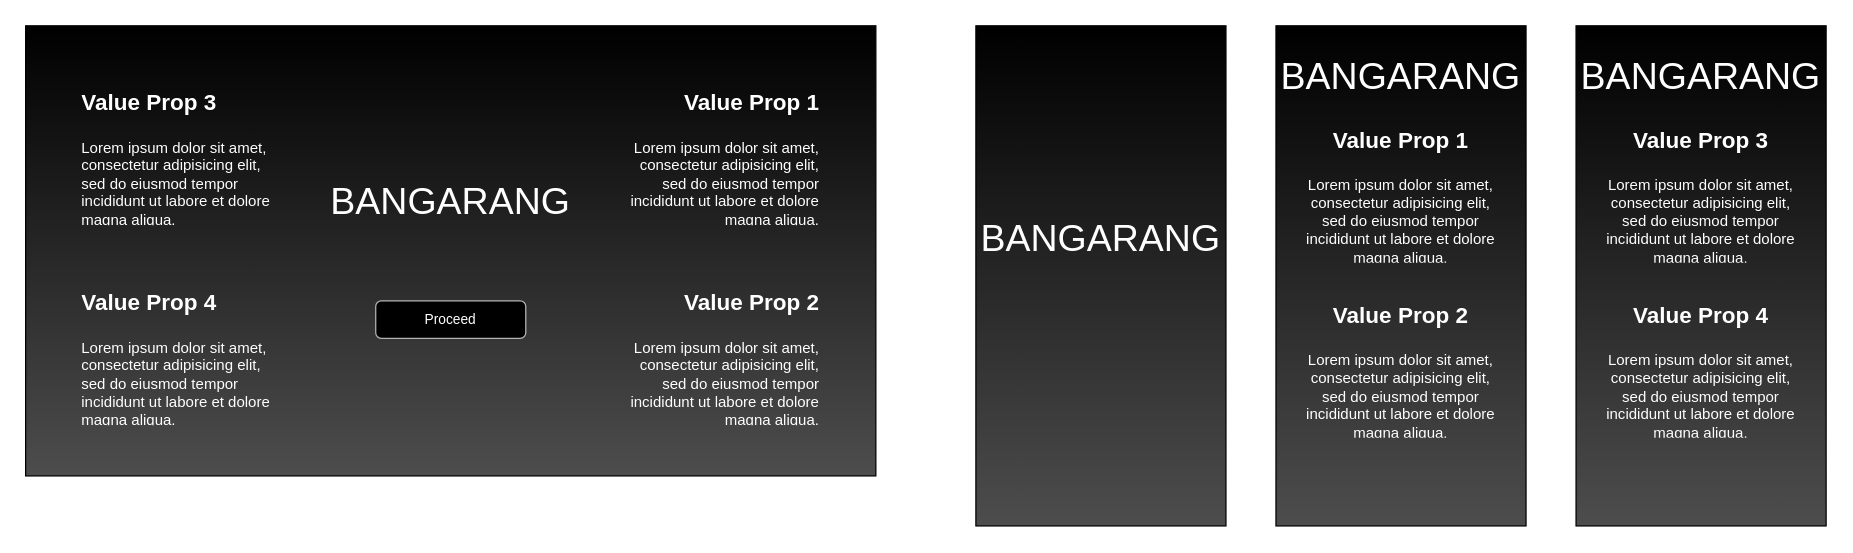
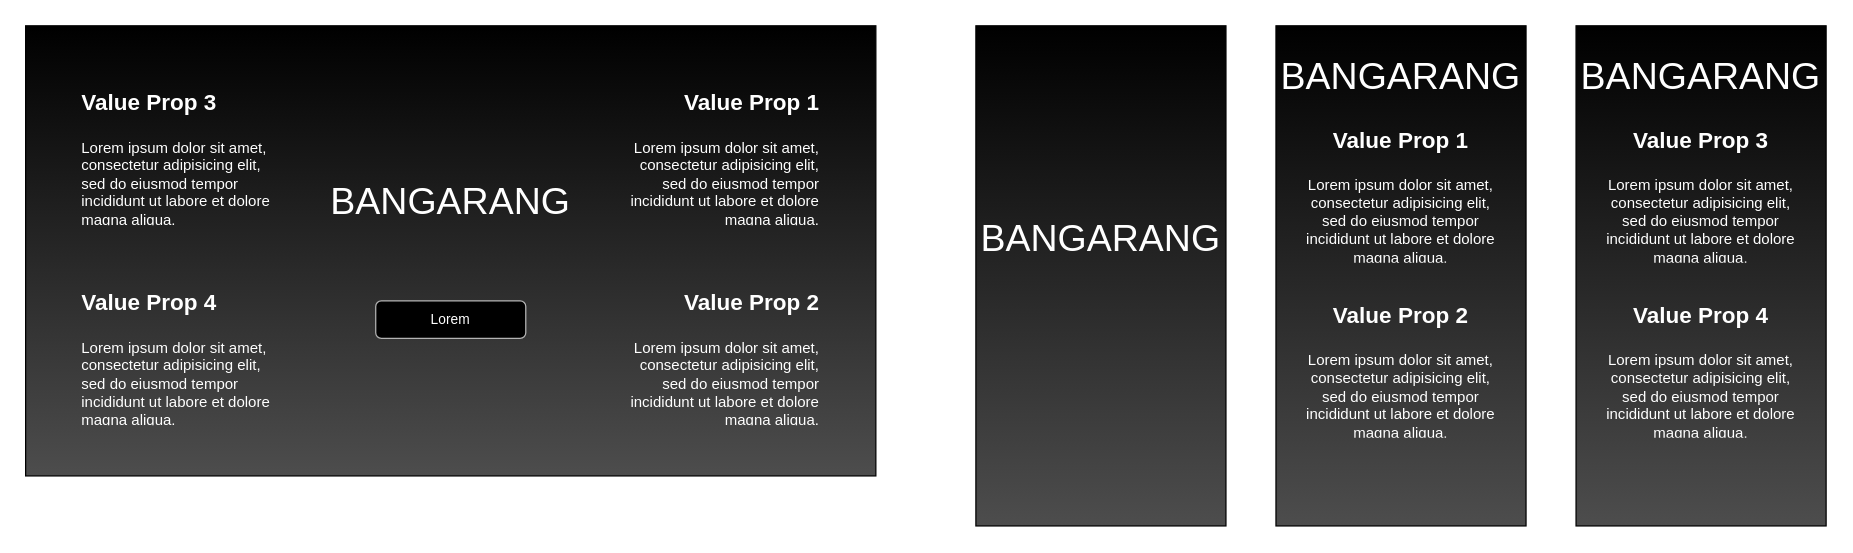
- <mxCell id="18" value="Proceed" style="rounded=1;whiteSpace=wrap;html=1;fillColor=#000000;fontSize=11;fontColor=#FFFFFF;align=center;strokeColor=#B3B3B3;" vertex="1" parent="1"><mxGeometry x="300" y="240" width="120" height="30" as="geometry" /></mxCell>
+ <mxCell id="18" value="Lorem" style="rounded=1;whiteSpace=wrap;html=1;fillColor=#000000;fontSize=11;fontColor=#FFFFFF;align=center;strokeColor=#B3B3B3;" vertex="1" parent="1"><mxGeometry x="300" y="240" width="120" height="30" as="geometry" /></mxCell>
